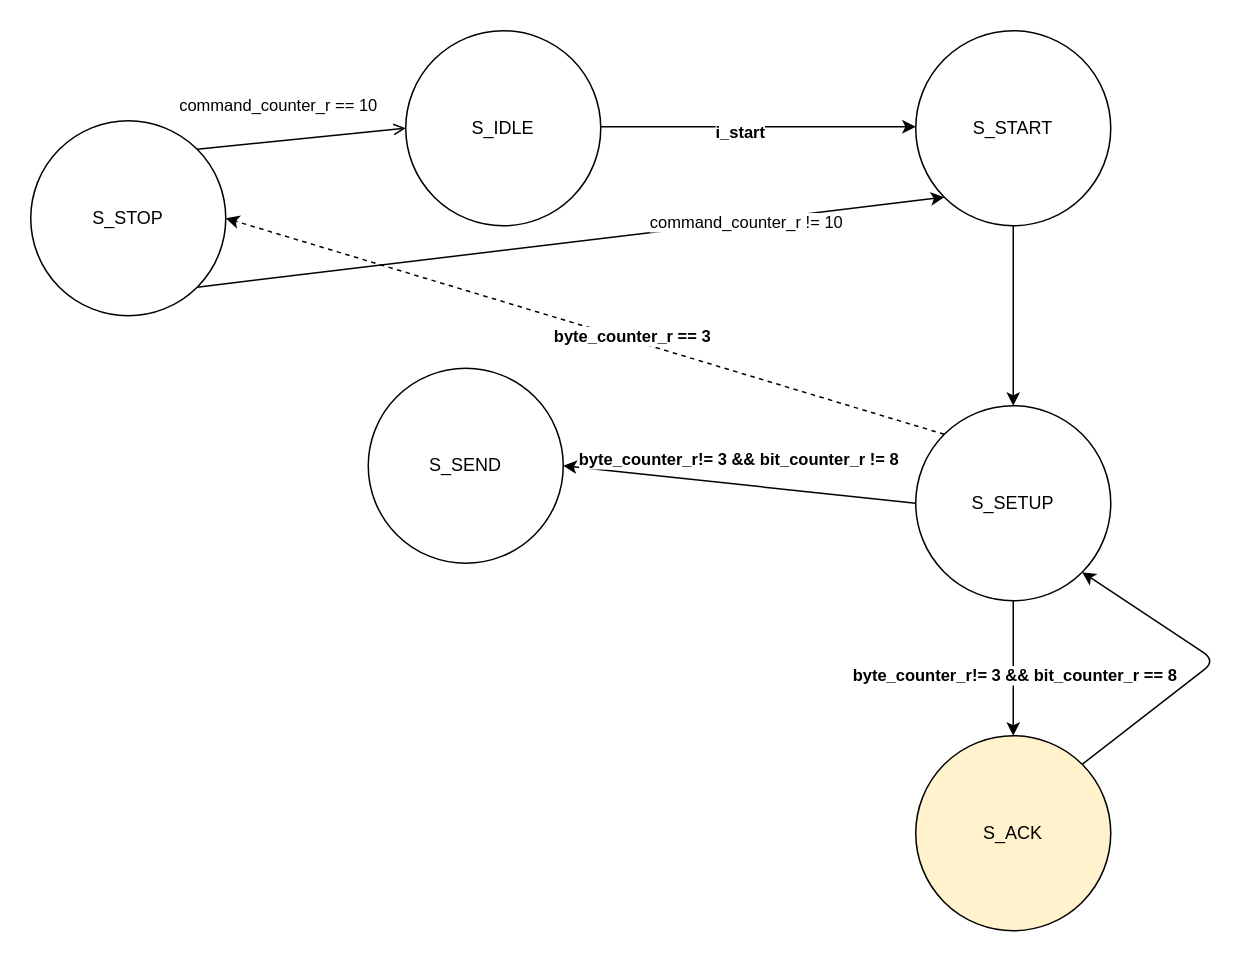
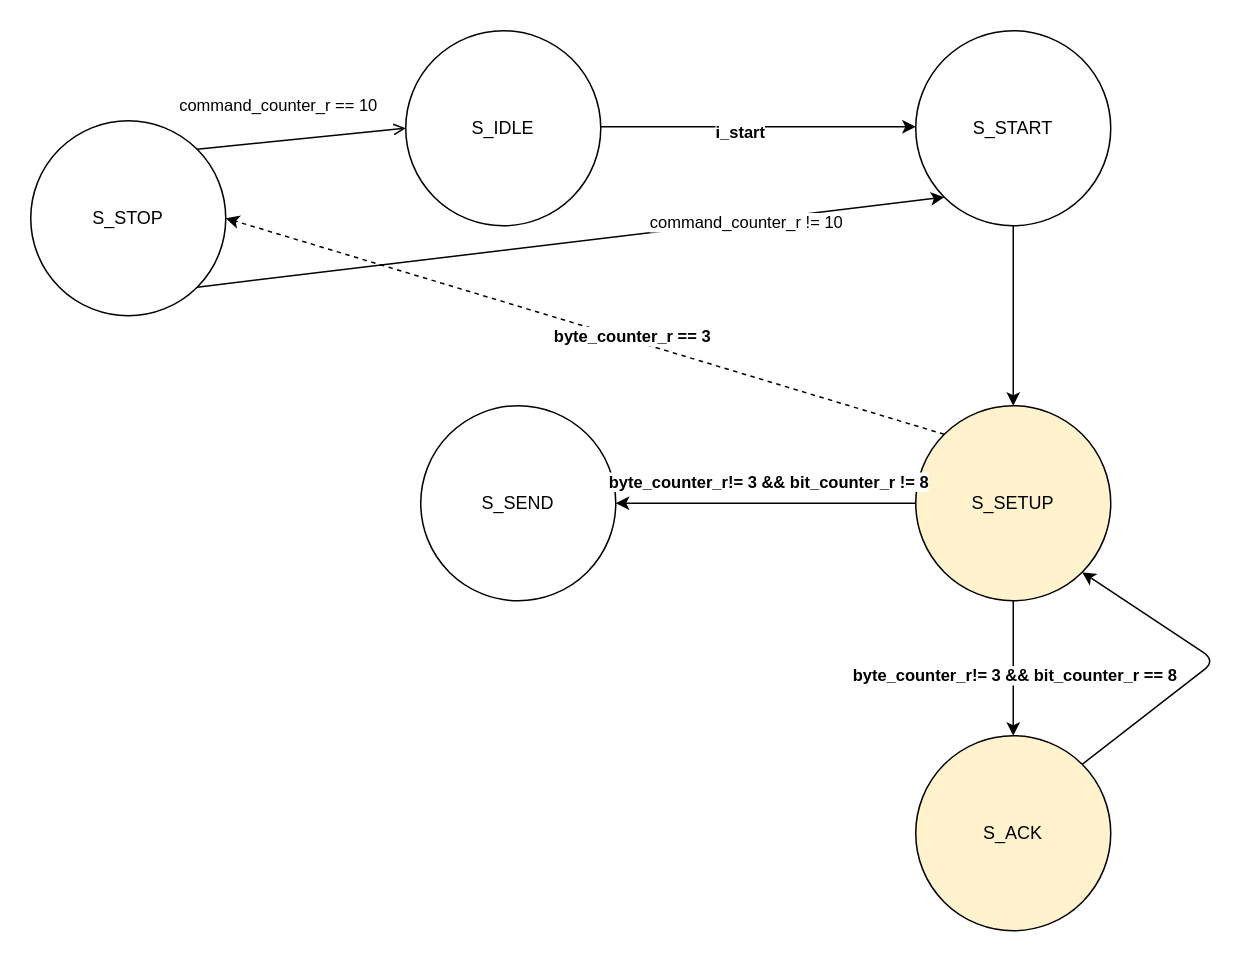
- <mxCell id="16" value="S_SEND" style="ellipse;whiteSpace=wrap;html=1;aspect=fixed;" vertex="1" parent="1"><mxGeometry x="245" y="245" width="130" height="130" as="geometry" /></mxCell>
+ <mxCell id="16" value="S_SEND" style="ellipse;whiteSpace=wrap;html=1;aspect=fixed;" vertex="1" parent="1"><mxGeometry x="280" y="270" width="130" height="130" as="geometry" /></mxCell>
- <mxCell id="4" value="S_SETUP" style="ellipse;whiteSpace=wrap;html=1;aspect=fixed;" parent="1" vertex="1"><mxGeometry x="610" y="270" width="130" height="130" as="geometry" /></mxCell>
+ <mxCell id="4" value="S_SETUP" style="ellipse;whiteSpace=wrap;html=1;aspect=fixed;fillColor=#fff2cc;" parent="1" vertex="1"><mxGeometry x="610" y="270" width="130" height="130" as="geometry" /></mxCell>
